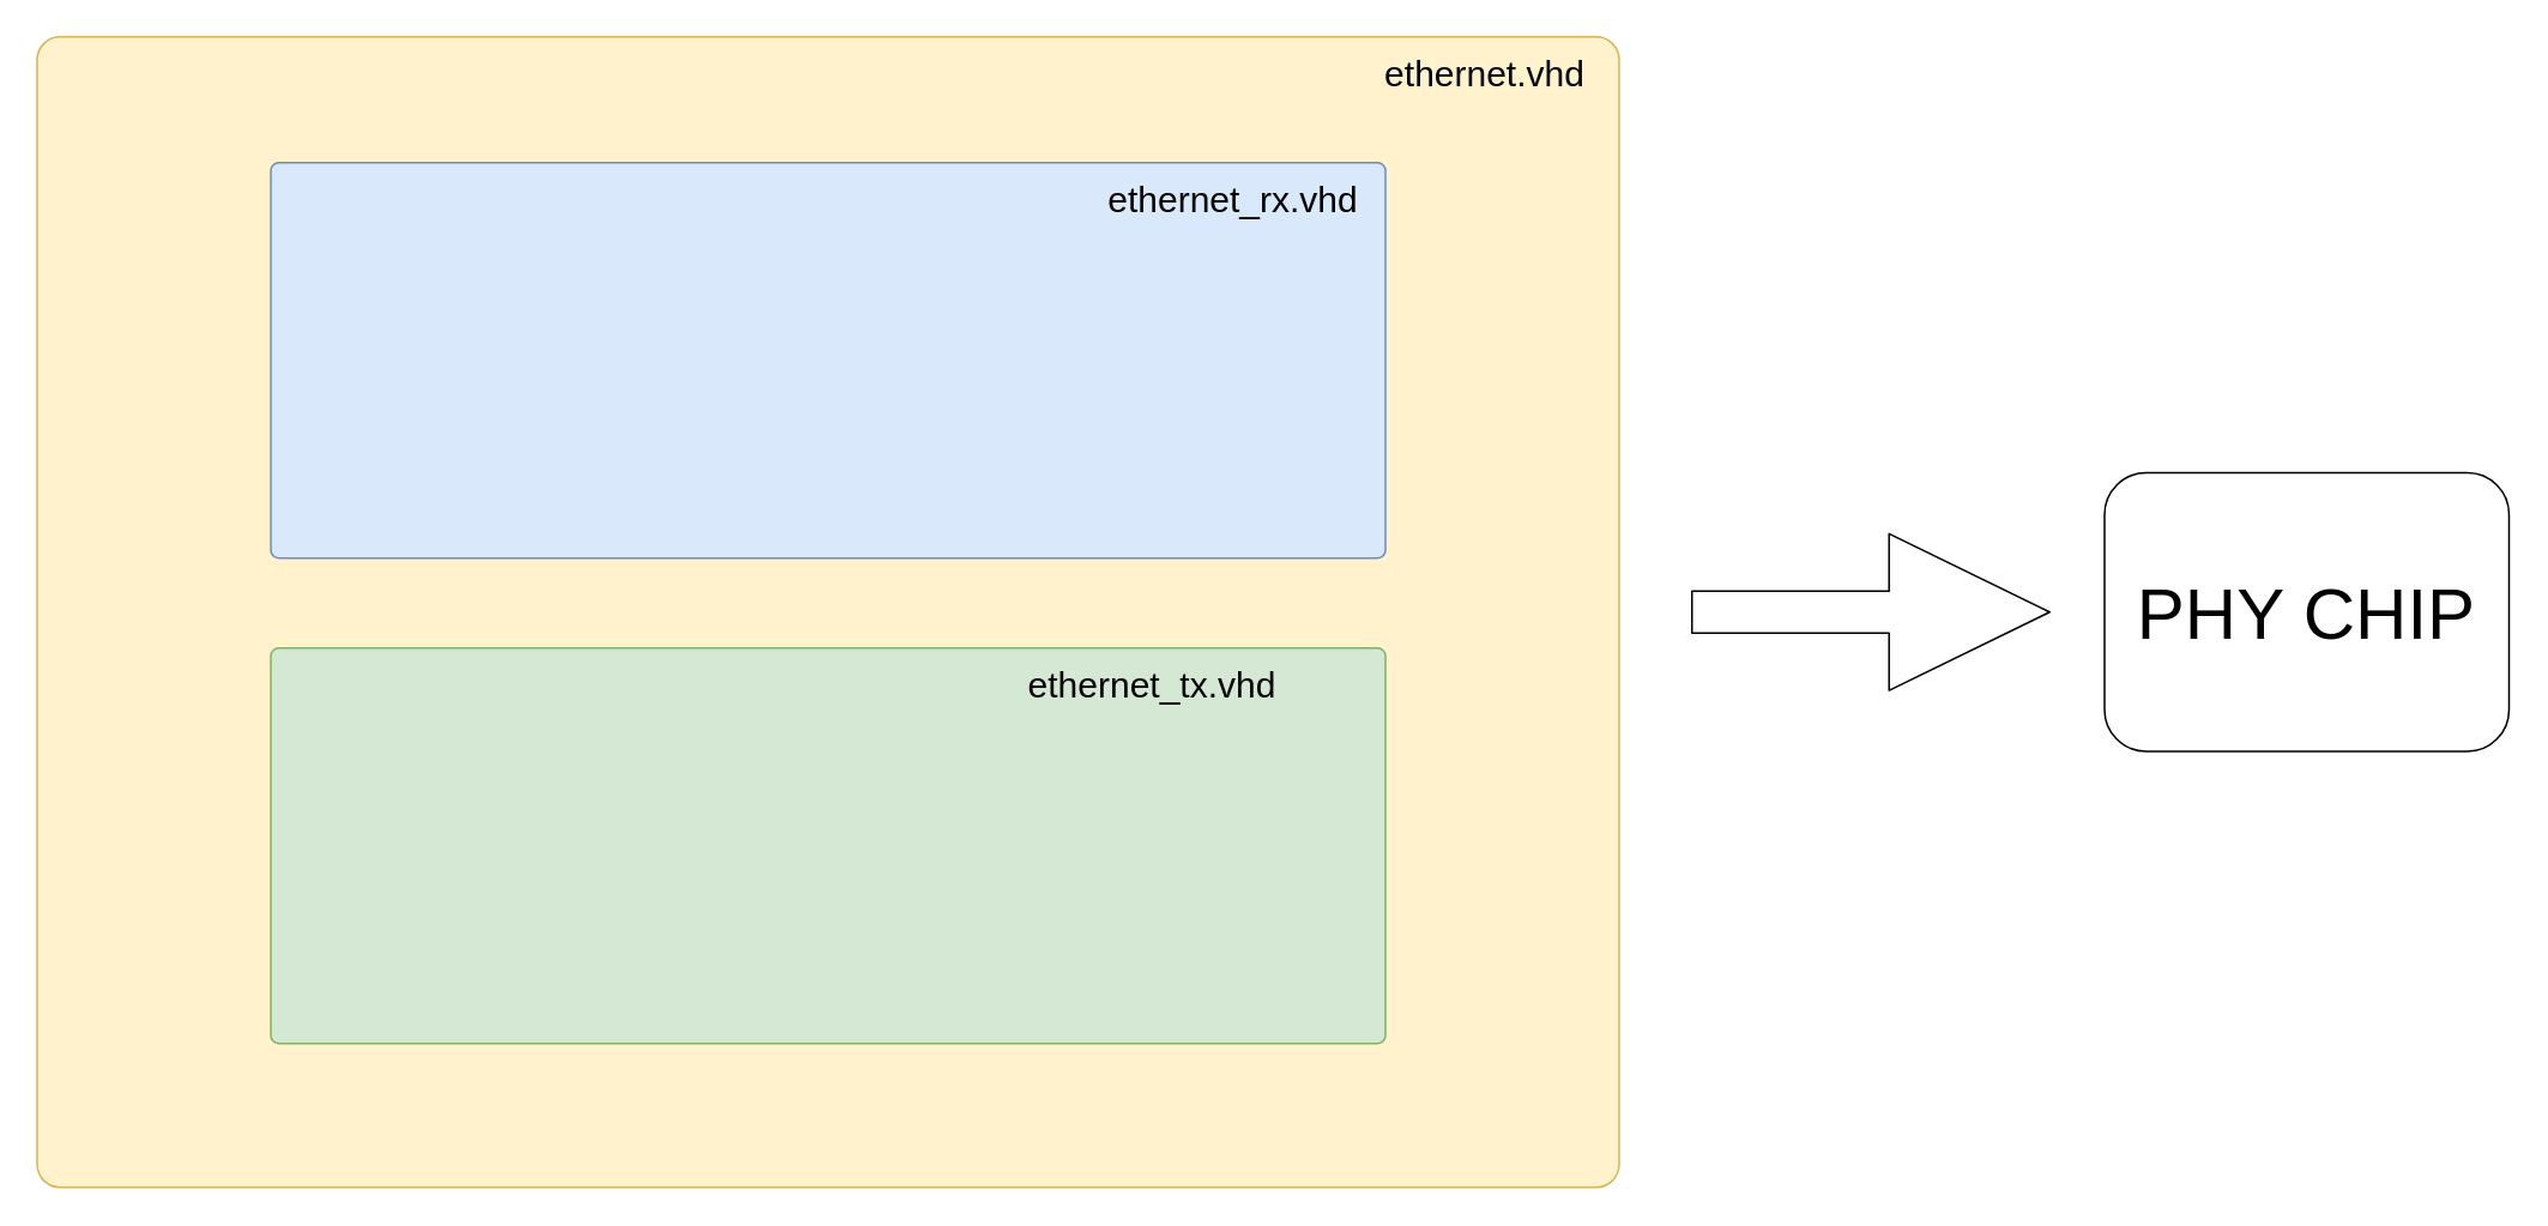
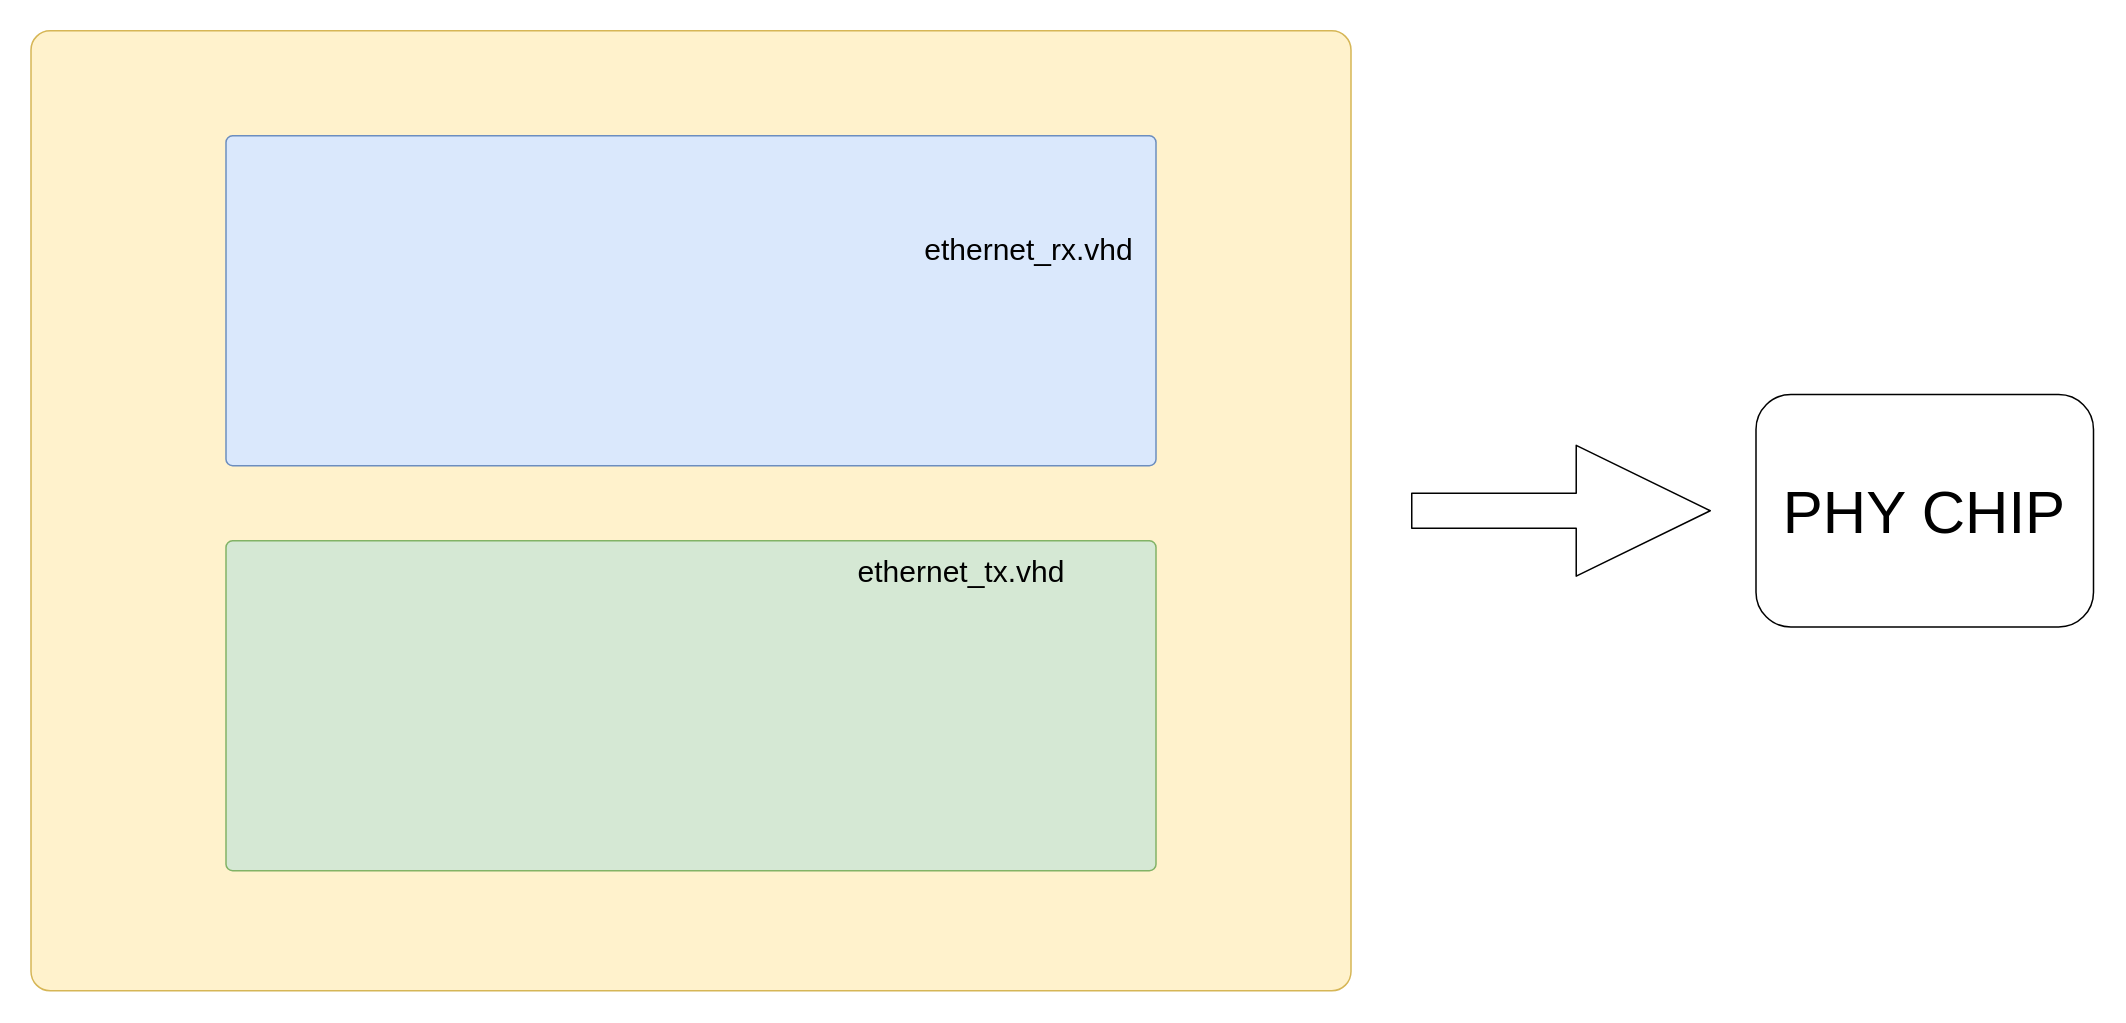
- <mxCell id="3" value="&lt;font style=&quot;font-size: 20px&quot;&gt;ethernet.vhd&lt;/font&gt;" style="text;html=1;align=center;verticalAlign=middle;resizable=0;points=[];autosize=1;strokeColor=none;fillColor=none;" vertex="1" parent="1"><mxGeometry x="760" y="30" width="130" height="20" as="geometry" /></mxCell>
- <mxCell id="6" value="&lt;font style=&quot;font-size: 20px&quot;&gt;ethernet_rx.vhd&lt;/font&gt;" style="text;html=1;align=center;verticalAlign=middle;resizable=0;points=[];autosize=1;strokeColor=none;fillColor=none;" vertex="1" parent="1"><mxGeometry x="610" y="100" width="150" height="20" as="geometry" /></mxCell>
+ <mxCell id="6" value="&lt;font style=&quot;font-size: 20px&quot;&gt;ethernet_rx.vhd&lt;/font&gt;" style="text;html=1;align=center;verticalAlign=middle;resizable=0;points=[];autosize=1;strokeColor=none;fillColor=none;" vertex="1" parent="1"><mxGeometry x="610" y="155" width="150" height="20" as="geometry" /></mxCell>
